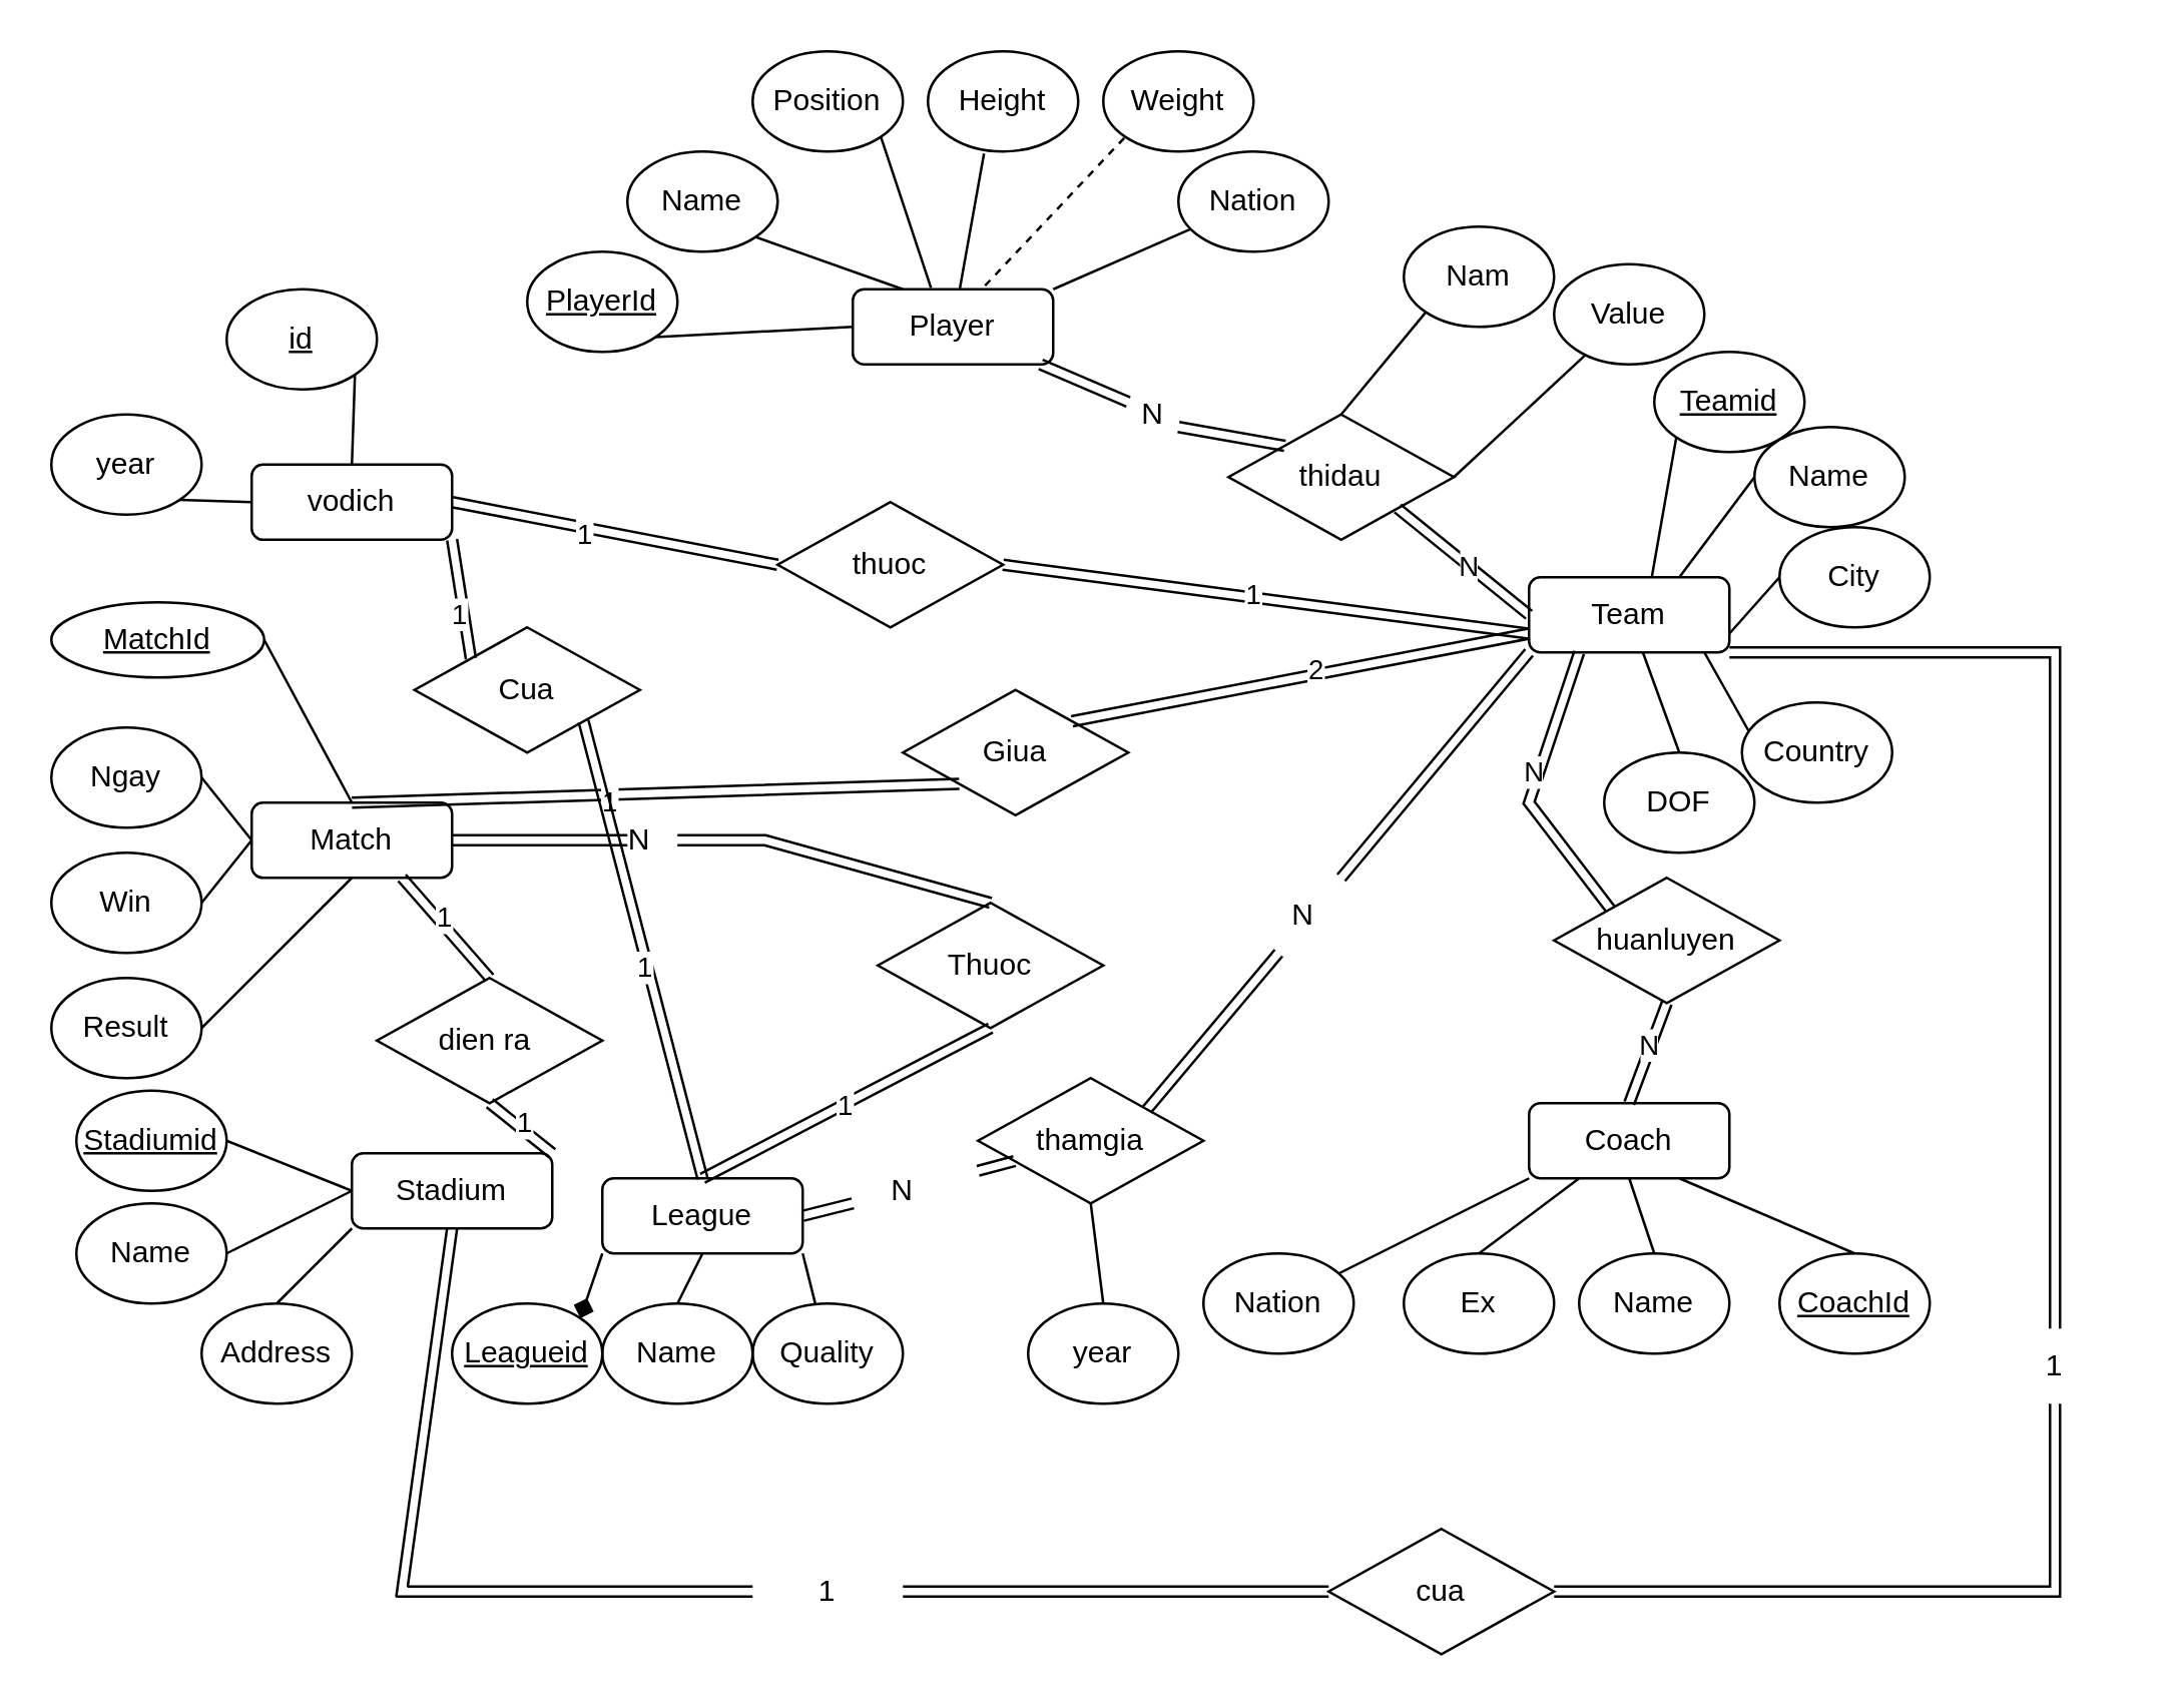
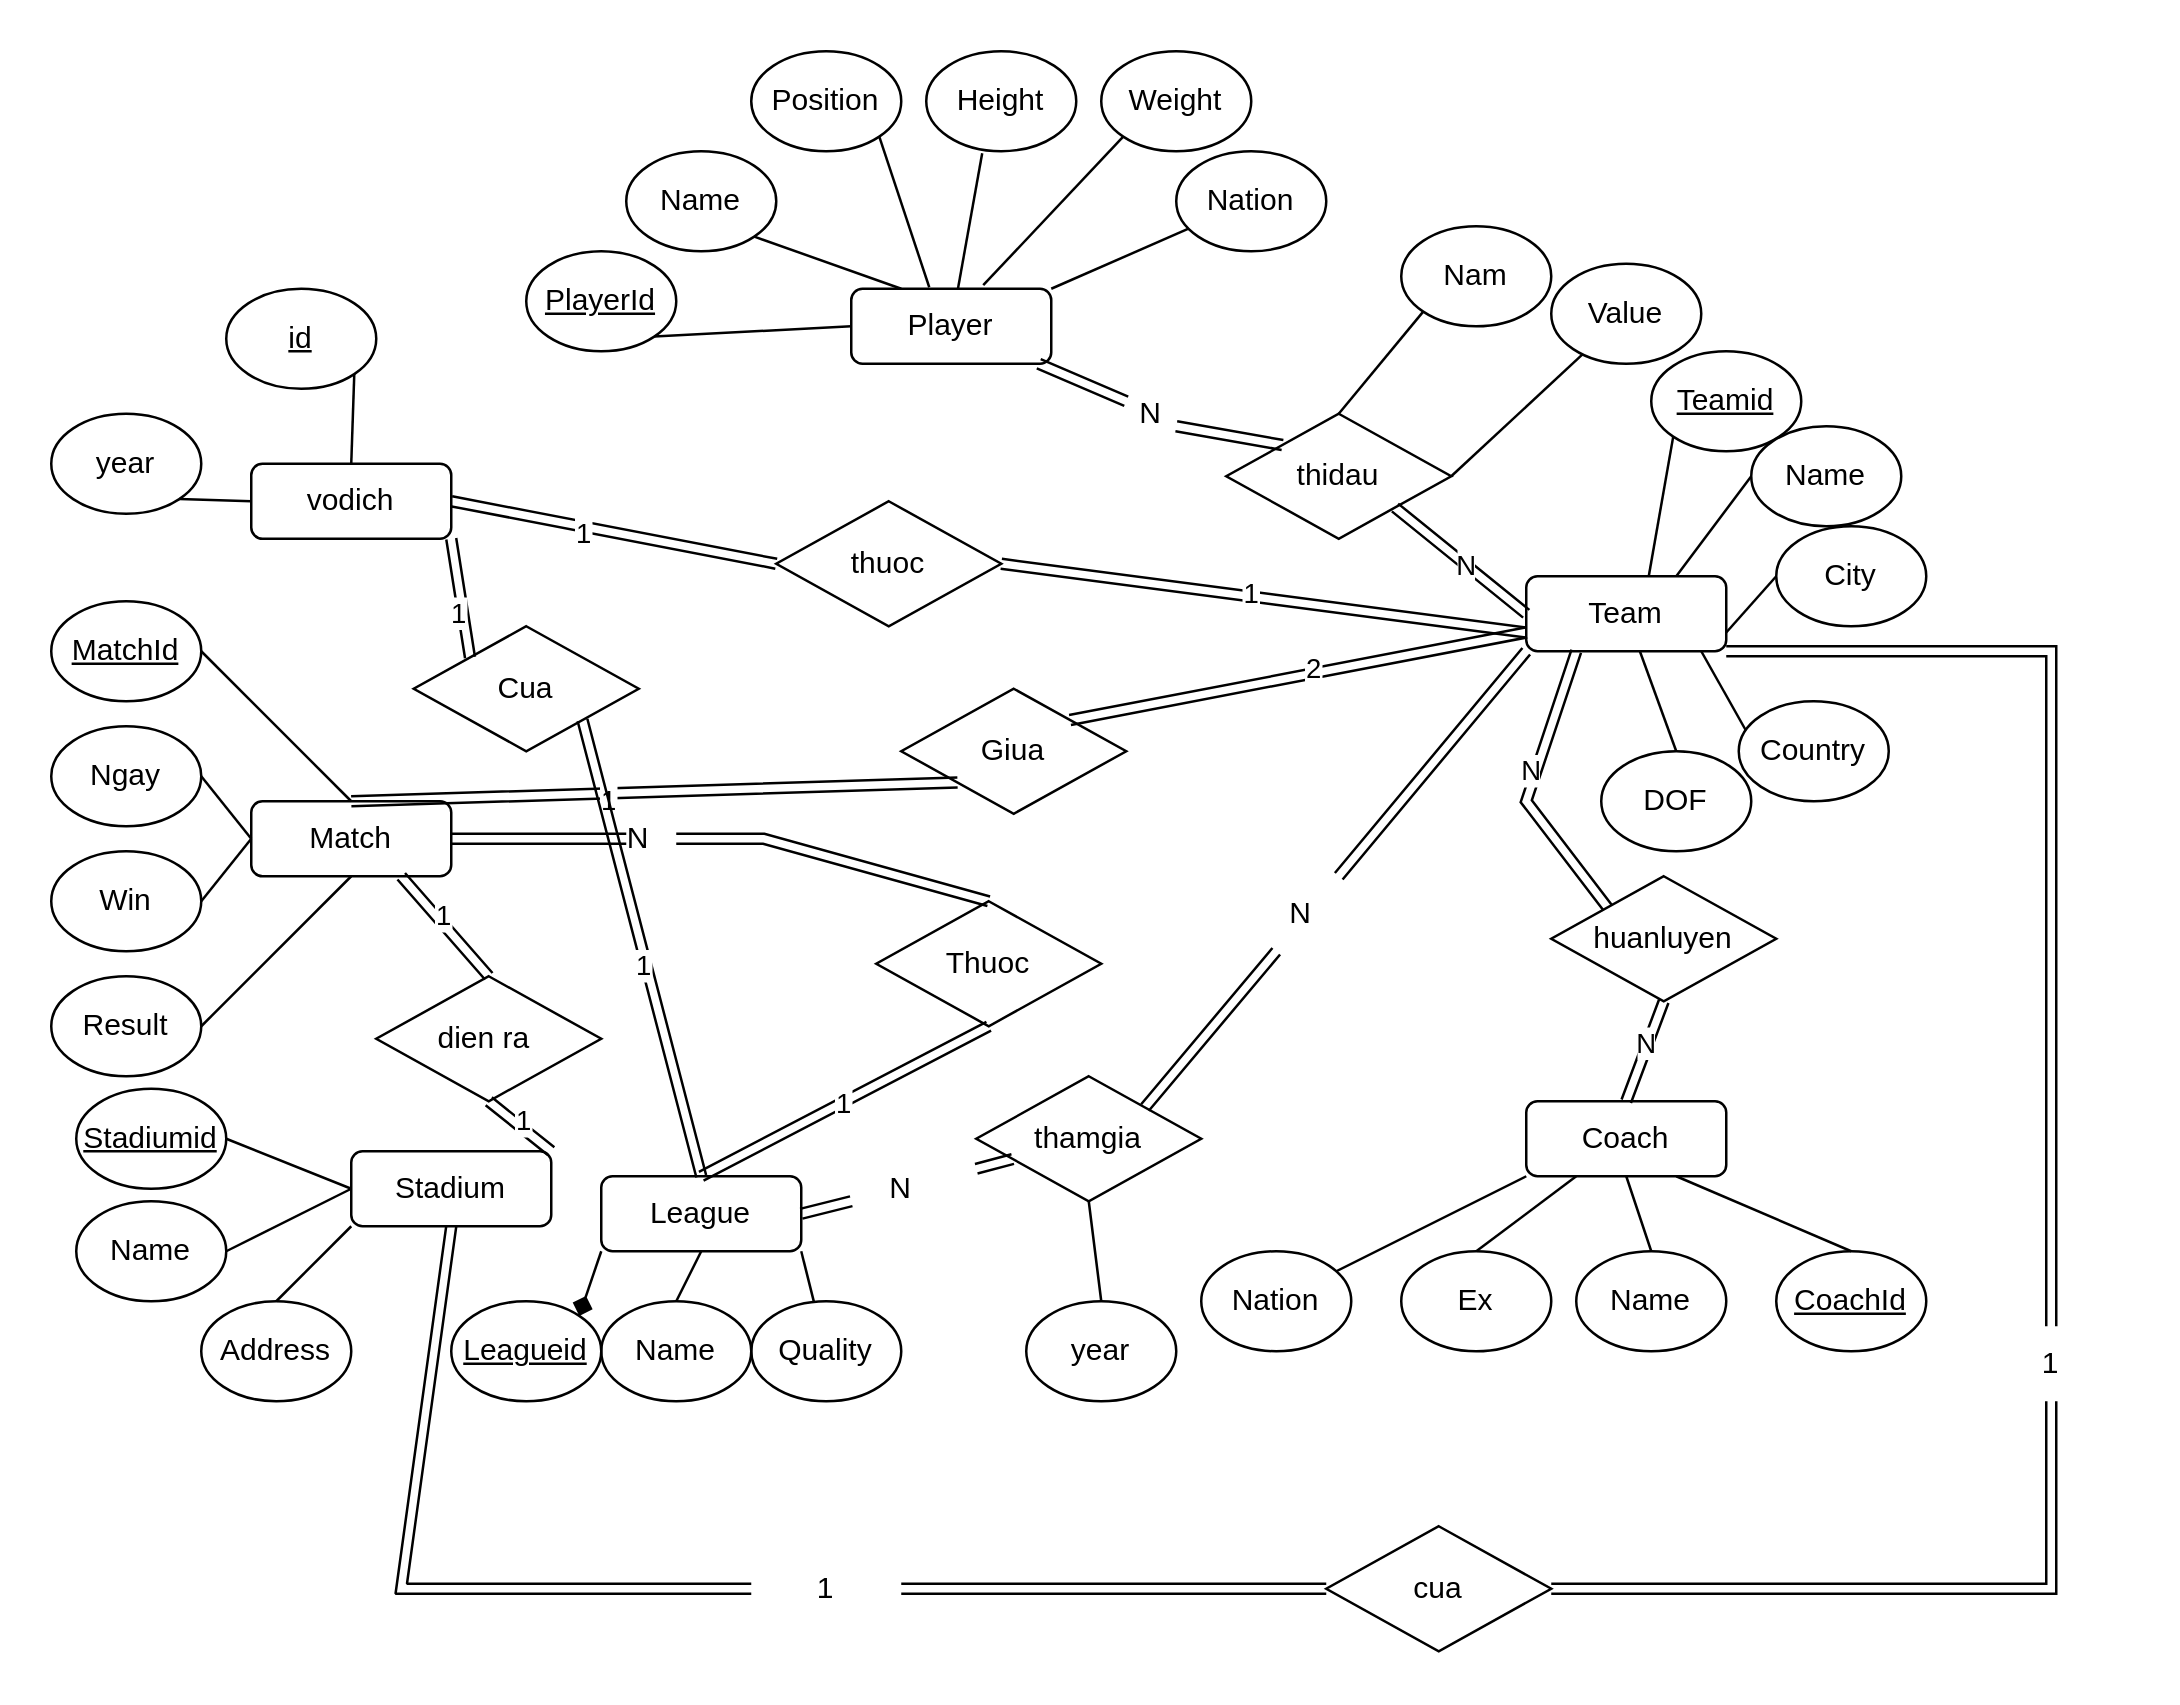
- <mxCell id="18" value="" style="endArrow=none;html=1;rounded=0;entryX=0;entryY=1;entryDx=0;entryDy=0;exitX=0.66;exitY=-0.047;exitDx=0;exitDy=0;exitPerimeter=0;dashed=1;" edge="1" parent="1" source="6" target="9"><mxGeometry width="50" height="50" relative="1" as="geometry"><mxPoint x="270" y="170" as="sourcePoint" /><mxPoint x="380" y="170" as="targetPoint" /></mxGeometry></mxCell>
+ <mxCell id="18" value="" style="endArrow=none;html=1;rounded=0;entryX=0;entryY=1;entryDx=0;entryDy=0;exitX=0.66;exitY=-0.047;exitDx=0;exitDy=0;exitPerimeter=0;" edge="1" parent="1" source="6" target="9"><mxGeometry width="50" height="50" relative="1" as="geometry"><mxPoint x="270" y="170" as="sourcePoint" /><mxPoint x="380" y="170" as="targetPoint" /></mxGeometry></mxCell>
- <mxCell id="84" value="&lt;u&gt;MatchId&lt;/u&gt;" style="ellipse;whiteSpace=wrap;html=1;" vertex="1" parent="1"><mxGeometry x="20" y="240" width="85" height="30" as="geometry" /></mxCell>
+ <mxCell id="84" value="&lt;u&gt;MatchId&lt;/u&gt;" style="ellipse;whiteSpace=wrap;html=1;" vertex="1" parent="1"><mxGeometry y="240" width="60" height="40" as="geometry" x="20" /></mxCell>
